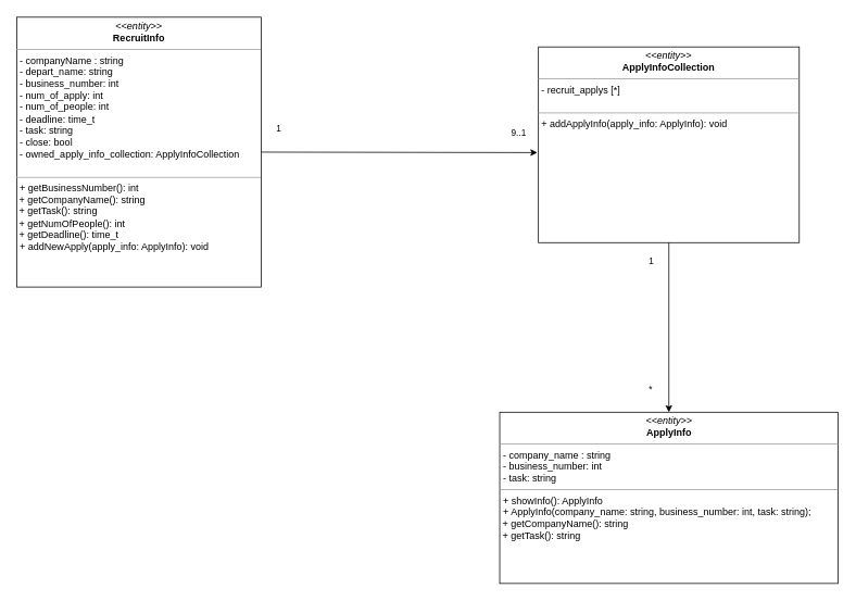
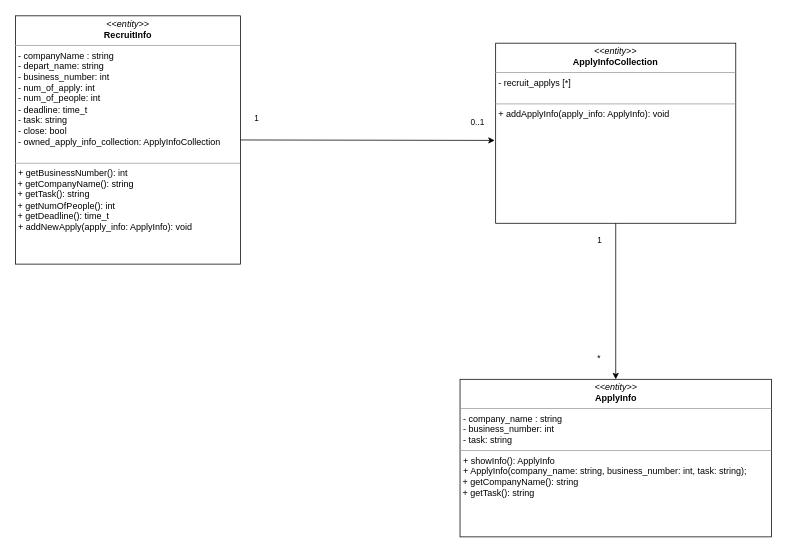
- <mxCell id="6" value="9..1" style="edgeLabel;resizable=0;html=1;align=left;verticalAlign=bottom;" parent="1" connectable="0" vertex="1"><mxGeometry x="480" y="304.11" as="geometry"><mxPoint x="145" y="-133" as="offset" /></mxGeometry></mxCell>
+ <mxCell id="6" value="0..1" style="edgeLabel;resizable=0;html=1;align=left;verticalAlign=bottom;" parent="1" connectable="0" vertex="1"><mxGeometry x="480" y="304.11" as="geometry"><mxPoint x="145" y="-133" as="offset" /></mxGeometry></mxCell>
